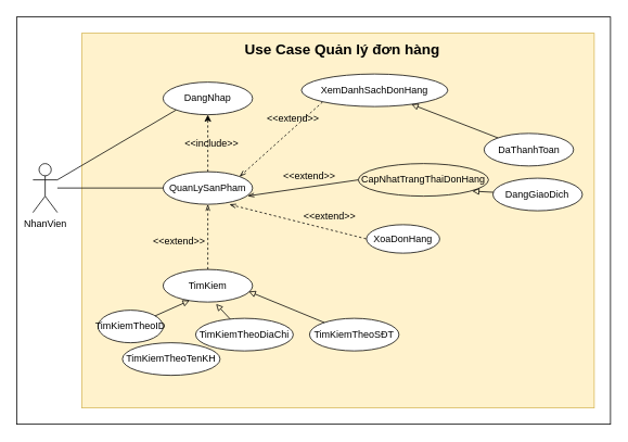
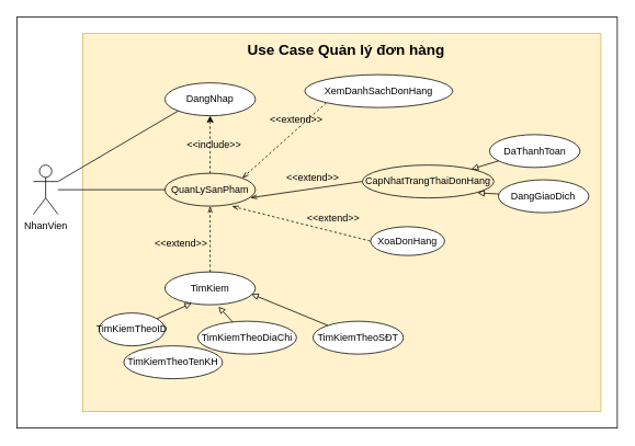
- <mxCell id="31" value="" style="endArrow=block;html=1;rounded=0;endFill=0;" parent="1" source="30" target="19" edge="1"><mxGeometry width="50" height="50" relative="1" as="geometry"><mxPoint x="659.62" y="210.56" as="sourcePoint" /><mxPoint x="520" y="130" as="targetPoint" /></mxGeometry></mxCell>
+ <mxCell id="31" value="" style="endArrow=block;html=1;rounded=0;endFill=0;" parent="1" source="30" target="22" edge="1"><mxGeometry width="50" height="50" relative="1" as="geometry"><mxPoint x="659.62" y="210.56" as="sourcePoint" /><mxPoint x="520" y="130" as="targetPoint" /></mxGeometry></mxCell>
- <mxCell id="7" value="QuanLySanPham" style="ellipse;whiteSpace=wrap;html=1;" parent="1" vertex="1"><mxGeometry x="200" y="210" width="110" height="40" as="geometry" /></mxCell>
+ <mxCell id="7" value="QuanLySanPham" style="ellipse;whiteSpace=wrap;html=1;fillColor=#fff2cc;" parent="1" vertex="1"><mxGeometry x="200" y="210" width="110" height="40" as="geometry" /></mxCell>
